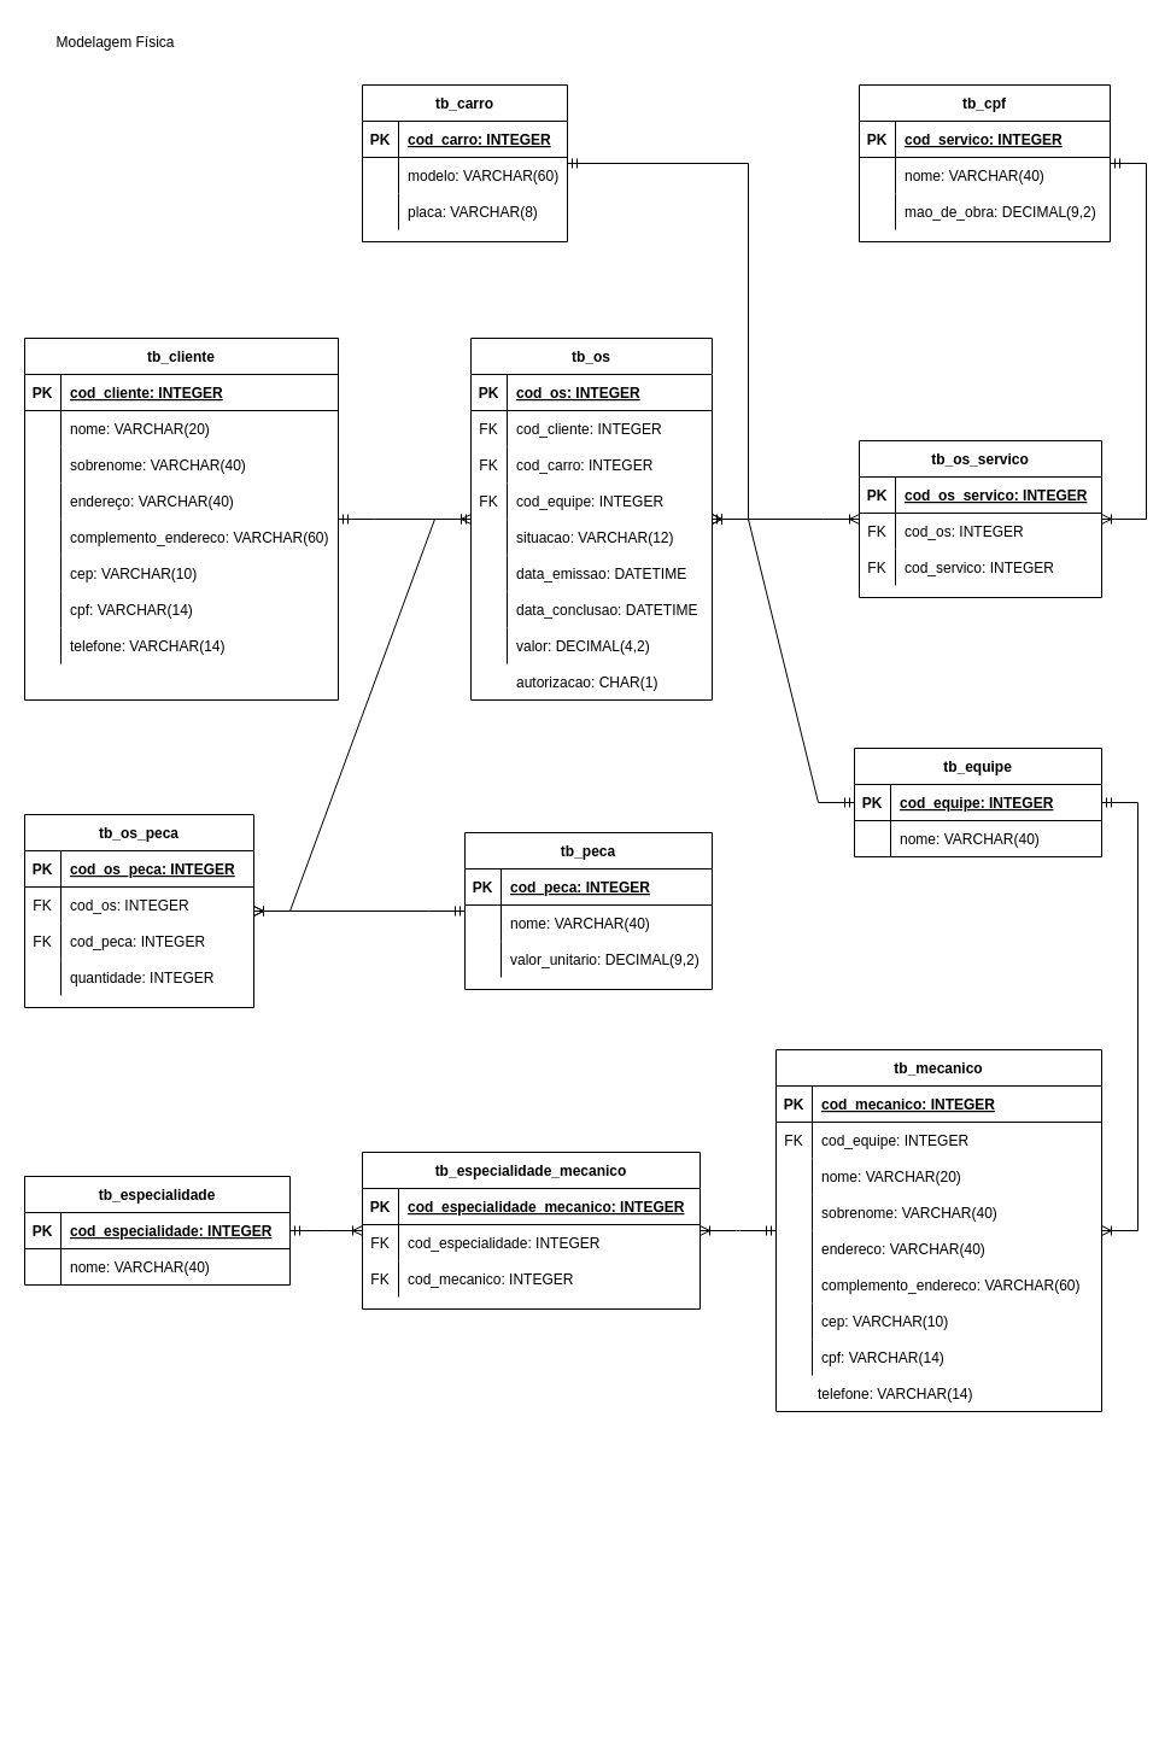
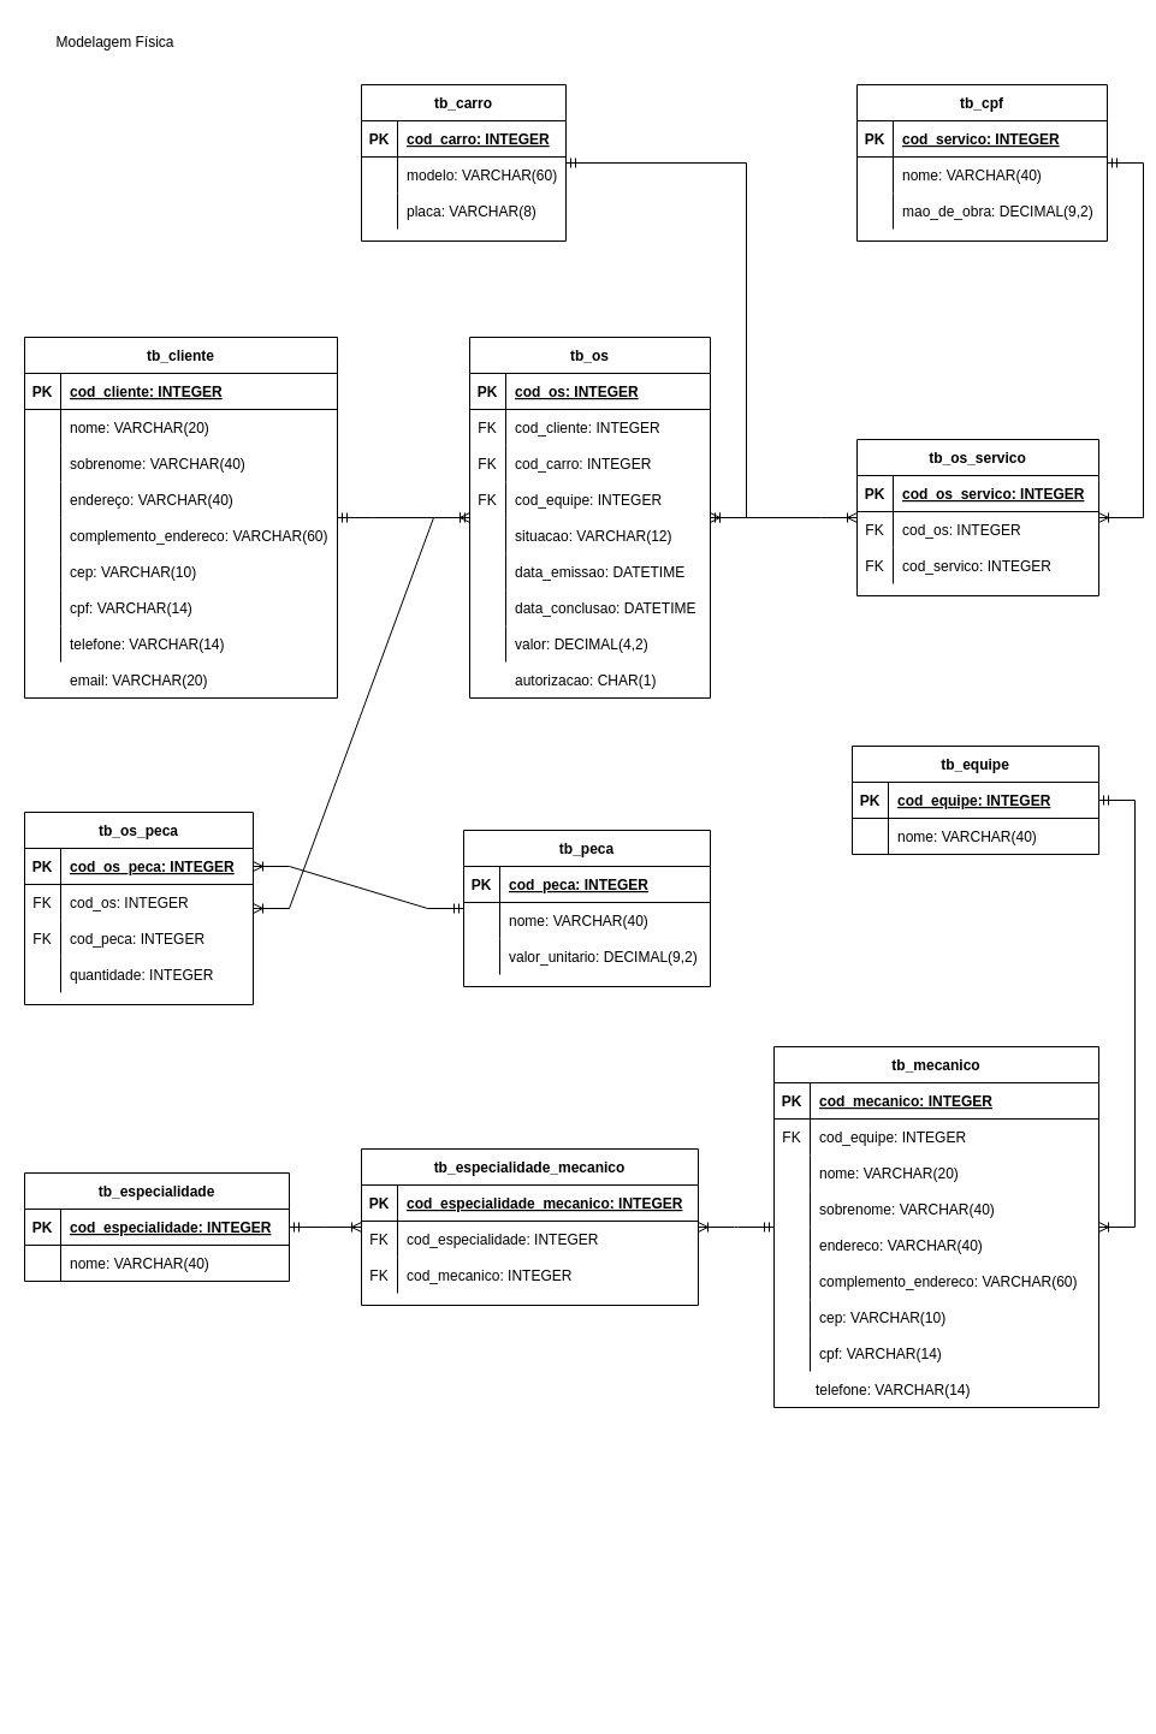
+ <mxCell id="171" value="email: VARCHAR(20)" style="shape=partialRectangle;connectable=0;fillColor=none;top=0;left=0;bottom=0;right=0;align=left;spacingLeft=6;overflow=hidden;" parent="1" vertex="1"><mxGeometry x="50" y="550" width="230" height="30" as="geometry"><mxRectangle width="230" height="30" as="alternateBounds" /></mxGeometry></mxCell>
- <mxCell id="139" value="" style="edgeStyle=entityRelationEdgeStyle;fontSize=12;html=1;endArrow=ERoneToMany;startArrow=ERmandOne;rounded=0;" parent="1" source="107" target="82" edge="1"><mxGeometry width="100" height="100" relative="1" as="geometry"><mxPoint x="500" y="820" as="sourcePoint" /><mxPoint x="720" y="770" as="targetPoint" /></mxGeometry></mxCell>
- <mxCell id="81" value="" style="edgeStyle=entityRelationEdgeStyle;fontSize=12;html=1;endArrow=ERoneToMany;startArrow=ERmandOne;rounded=0;" parent="1" source="61" target="48" edge="1"><mxGeometry width="100" height="100" relative="1" as="geometry"><mxPoint x="500" y="500" as="sourcePoint" /><mxPoint x="260" y="860" as="targetPoint" /></mxGeometry></mxCell>
+ <mxCell id="81" value="" style="edgeStyle=entityRelationEdgeStyle;fontSize=12;html=1;endArrow=ERoneToMany;startArrow=ERmandOne;rounded=0;" parent="1" source="61" target="51" edge="1"><mxGeometry width="100" height="100" relative="1" as="geometry"><mxPoint x="500" y="500" as="sourcePoint" /><mxPoint x="260" y="860" as="targetPoint" /></mxGeometry></mxCell>
